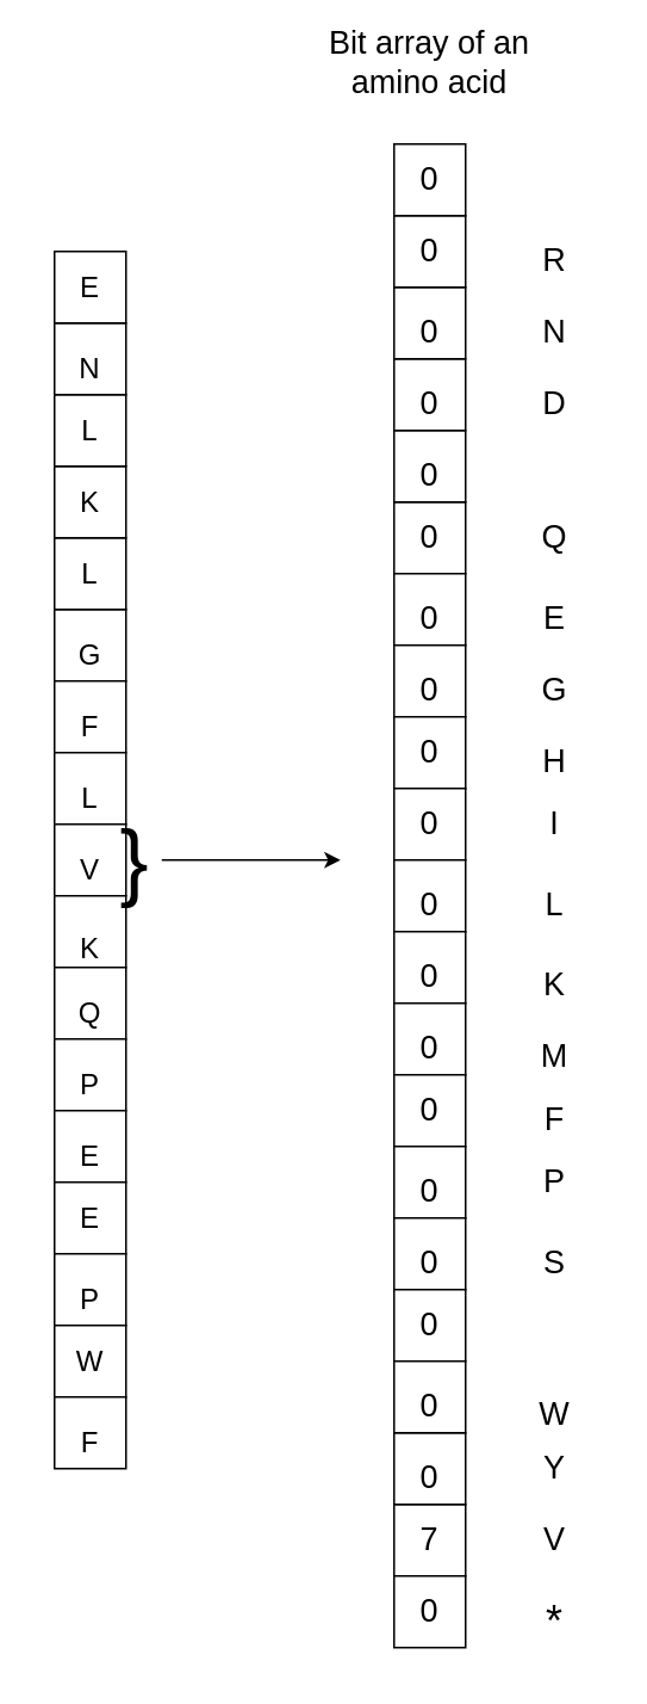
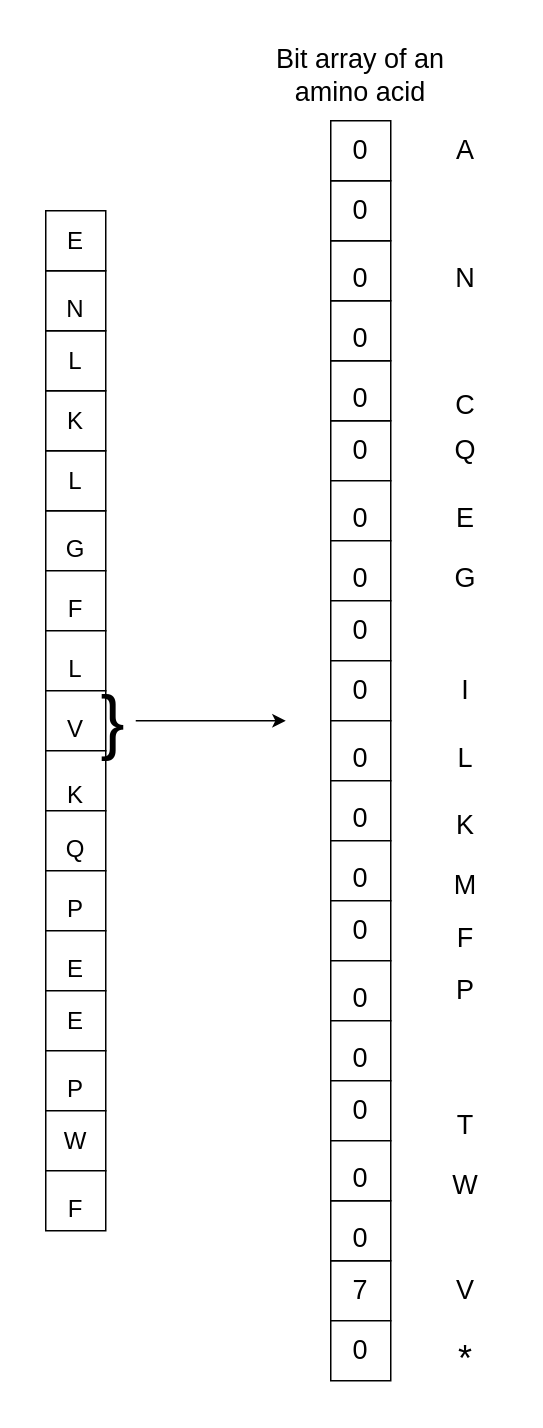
- <mxCell id="103" value="&lt;span style=&quot;font-size: 18px;&quot;&gt;Bit array of an amino acid&lt;/span&gt;" style="text;html=1;strokeColor=none;fillColor=none;align=center;verticalAlign=middle;whiteSpace=wrap;rounded=0;" vertex="1" parent="1"><mxGeometry x="165" y="20" width="150" height="30" as="geometry" /></mxCell>
+ <mxCell id="103" value="&lt;span style=&quot;font-size: 18px;&quot;&gt;Bit array of an amino acid&lt;/span&gt;" style="text;html=1;strokeColor=none;fillColor=none;align=center;verticalAlign=middle;whiteSpace=wrap;rounded=0;" vertex="1" parent="1"><mxGeometry x="165" y="35" width="150" height="30" as="geometry" /></mxCell>
+ <mxCell id="79" value="&lt;span style=&quot;font-size: 18px;&quot;&gt;A&lt;/span&gt;" style="text;html=1;strokeColor=none;fillColor=none;align=center;verticalAlign=middle;whiteSpace=wrap;rounded=0;" vertex="1" parent="1"><mxGeometry x="280" y="85" width="60" height="30" as="geometry" /></mxCell>
- <mxCell id="80" value="&lt;span style=&quot;font-size: 18px;&quot;&gt;R&lt;/span&gt;" style="text;html=1;strokeColor=none;fillColor=none;align=center;verticalAlign=middle;whiteSpace=wrap;rounded=0;" vertex="1" parent="1"><mxGeometry x="280" y="130" width="60" height="30" as="geometry" /></mxCell>
- <mxCell id="82" value="&lt;span style=&quot;font-size: 18px;&quot;&gt;D&lt;/span&gt;" style="text;html=1;strokeColor=none;fillColor=none;align=center;verticalAlign=middle;whiteSpace=wrap;rounded=0;" vertex="1" parent="1"><mxGeometry x="280" y="210" width="60" height="30" as="geometry" /></mxCell>
+ <mxCell id="83" value="&lt;span style=&quot;font-size: 18px;&quot;&gt;C&lt;/span&gt;" style="text;html=1;strokeColor=none;fillColor=none;align=center;verticalAlign=middle;whiteSpace=wrap;rounded=0;" vertex="1" parent="1"><mxGeometry x="280" y="255" width="60" height="30" as="geometry" /></mxCell>
- <mxCell id="88" value="&lt;span style=&quot;font-size: 18px;&quot;&gt;H&lt;/span&gt;" style="text;html=1;strokeColor=none;fillColor=none;align=center;verticalAlign=middle;whiteSpace=wrap;rounded=0;" vertex="1" parent="1"><mxGeometry x="280" y="410" width="60" height="30" as="geometry" /></mxCell>
- <mxCell id="94" value="&lt;span style=&quot;font-size: 18px;&quot;&gt;S&lt;/span&gt;" style="text;html=1;strokeColor=none;fillColor=none;align=center;verticalAlign=middle;whiteSpace=wrap;rounded=0;" vertex="1" parent="1"><mxGeometry x="280" y="690" width="60" height="30" as="geometry" /></mxCell>
+ <mxCell id="95" value="&lt;span style=&quot;font-size: 18px;&quot;&gt;T&lt;/span&gt;" style="text;html=1;strokeColor=none;fillColor=none;align=center;verticalAlign=middle;whiteSpace=wrap;rounded=0;" vertex="1" parent="1"><mxGeometry x="280" y="735" width="60" height="30" as="geometry" /></mxCell>
- <mxCell id="98" value="&lt;span style=&quot;font-size: 18px;&quot;&gt;Y&lt;/span&gt;" style="text;html=1;strokeColor=none;fillColor=none;align=center;verticalAlign=middle;whiteSpace=wrap;rounded=0;" vertex="1" parent="1"><mxGeometry x="280" y="805" width="60" height="30" as="geometry" /></mxCell>
